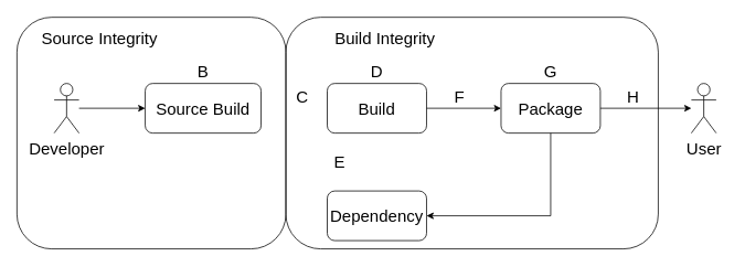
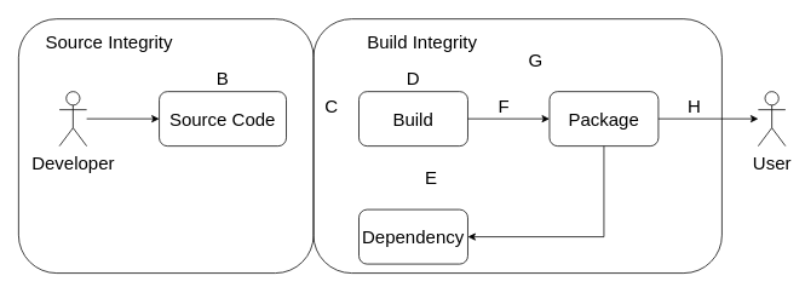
- <mxCell id="21" value="G" style="text;html=1;strokeColor=none;fillColor=none;align=center;verticalAlign=middle;whiteSpace=wrap;rounded=0;fontSize=20;" vertex="1" parent="1"><mxGeometry x="635" y="70" width="60" height="30" as="geometry" /></mxCell>
+ <mxCell id="21" value="G" style="text;html=1;strokeColor=none;fillColor=none;align=center;verticalAlign=middle;whiteSpace=wrap;rounded=0;fontSize=20;" vertex="1" parent="1"><mxGeometry x="560" y="50" width="60" height="30" as="geometry" /></mxCell>
- <mxCell id="6" value="&lt;font style=&quot;font-size: 20px&quot;&gt;Source Build&lt;/font&gt;" style="rounded=1;whiteSpace=wrap;html=1;fontSize=15;fillColor=none;" vertex="1" parent="1"><mxGeometry x="175" y="100" width="140" height="60" as="geometry" /></mxCell>
+ <mxCell id="6" value="&lt;font style=&quot;font-size: 20px&quot;&gt;Source Code&lt;/font&gt;" style="rounded=1;whiteSpace=wrap;html=1;fontSize=15;fillColor=none;" vertex="1" parent="1"><mxGeometry x="175" y="100" width="140" height="60" as="geometry" /></mxCell>
- <mxCell id="19" value="E" style="text;html=1;strokeColor=none;fillColor=none;align=center;verticalAlign=middle;whiteSpace=wrap;rounded=0;fontSize=20;" vertex="1" parent="1"><mxGeometry x="380" y="180" width="60" height="30" as="geometry" /></mxCell>
+ <mxCell id="19" value="E" style="text;html=1;strokeColor=none;fillColor=none;align=center;verticalAlign=middle;whiteSpace=wrap;rounded=0;fontSize=20;" vertex="1" parent="1"><mxGeometry x="445" y="180" width="60" height="30" as="geometry" /></mxCell>
